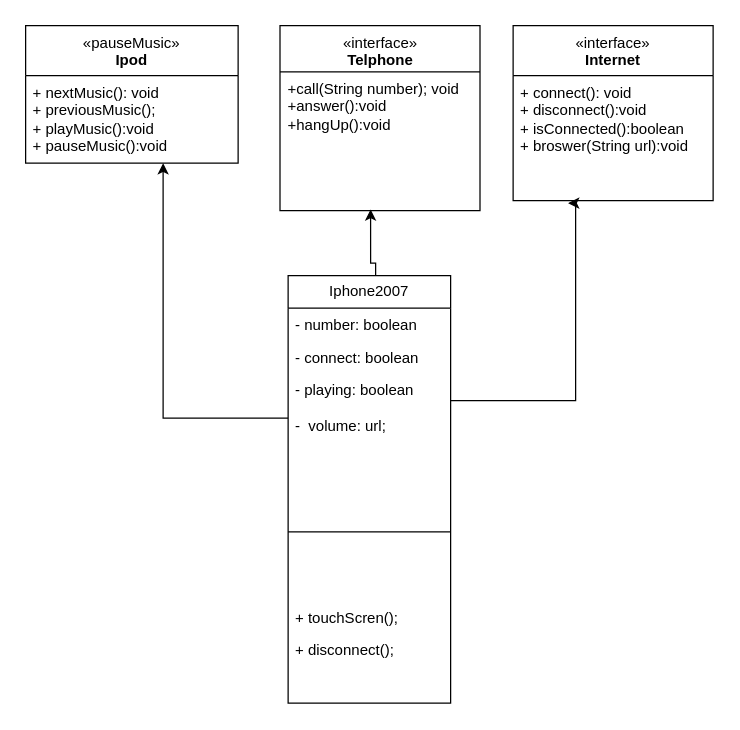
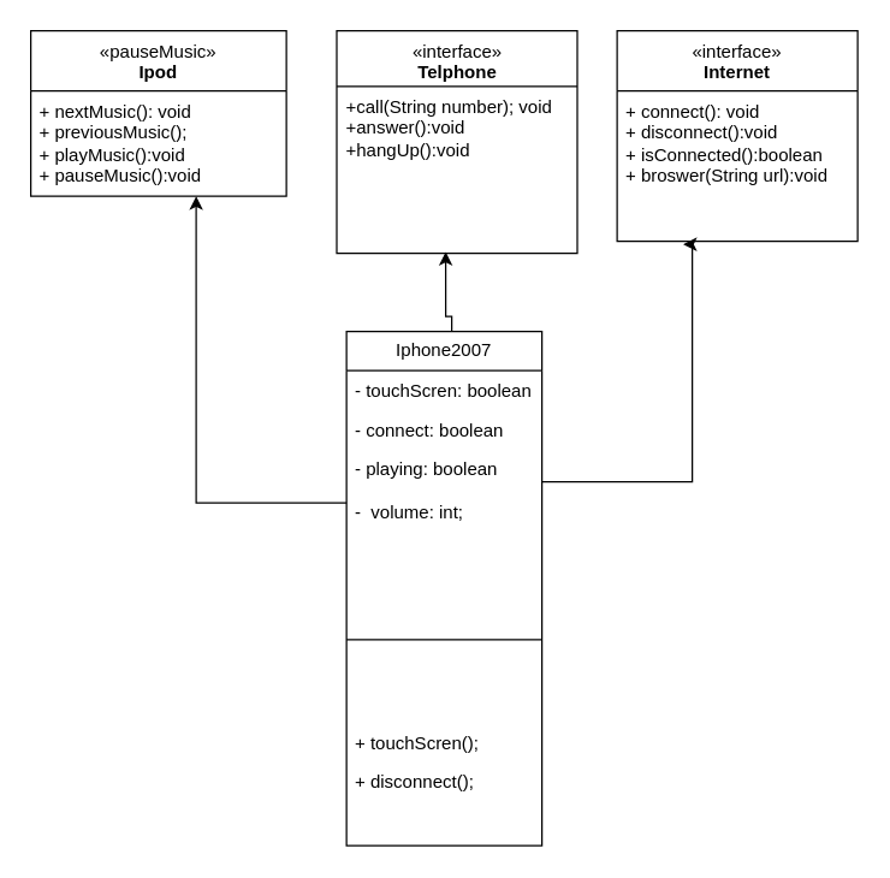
- <mxCell id="10" value="- number: boolean" style="text;strokeColor=none;fillColor=none;align=left;verticalAlign=top;spacingLeft=4;spacingRight=4;overflow=hidden;rotatable=0;points=[[0,0.5],[1,0.5]];portConstraint=eastwest;whiteSpace=wrap;html=1;" vertex="1" parent="9"><mxGeometry y="26" width="130" height="26" as="geometry" /></mxCell>
+ <mxCell id="10" value="- touchScren: boolean" style="text;strokeColor=none;fillColor=none;align=left;verticalAlign=top;spacingLeft=4;spacingRight=4;overflow=hidden;rotatable=0;points=[[0,0.5],[1,0.5]];portConstraint=eastwest;whiteSpace=wrap;html=1;" vertex="1" parent="9"><mxGeometry y="26" width="130" height="26" as="geometry" /></mxCell>
- <mxCell id="12" value="- playing: boolean&lt;div&gt;&lt;br&gt;&lt;div&gt;-&amp;nbsp; volume: url;&lt;/div&gt;&lt;/div&gt;" style="text;strokeColor=none;fillColor=none;align=left;verticalAlign=top;spacingLeft=4;spacingRight=4;overflow=hidden;rotatable=0;points=[[0,0.5],[1,0.5]];portConstraint=eastwest;whiteSpace=wrap;html=1;" vertex="1" parent="9"><mxGeometry y="78" width="130" height="72" as="geometry" /></mxCell>
+ <mxCell id="12" value="- playing: boolean&lt;div&gt;&lt;br&gt;&lt;div&gt;-&amp;nbsp; volume: int;&lt;/div&gt;&lt;/div&gt;" style="text;strokeColor=none;fillColor=none;align=left;verticalAlign=top;spacingLeft=4;spacingRight=4;overflow=hidden;rotatable=0;points=[[0,0.5],[1,0.5]];portConstraint=eastwest;whiteSpace=wrap;html=1;" vertex="1" parent="9"><mxGeometry y="78" width="130" height="72" as="geometry" /></mxCell>
